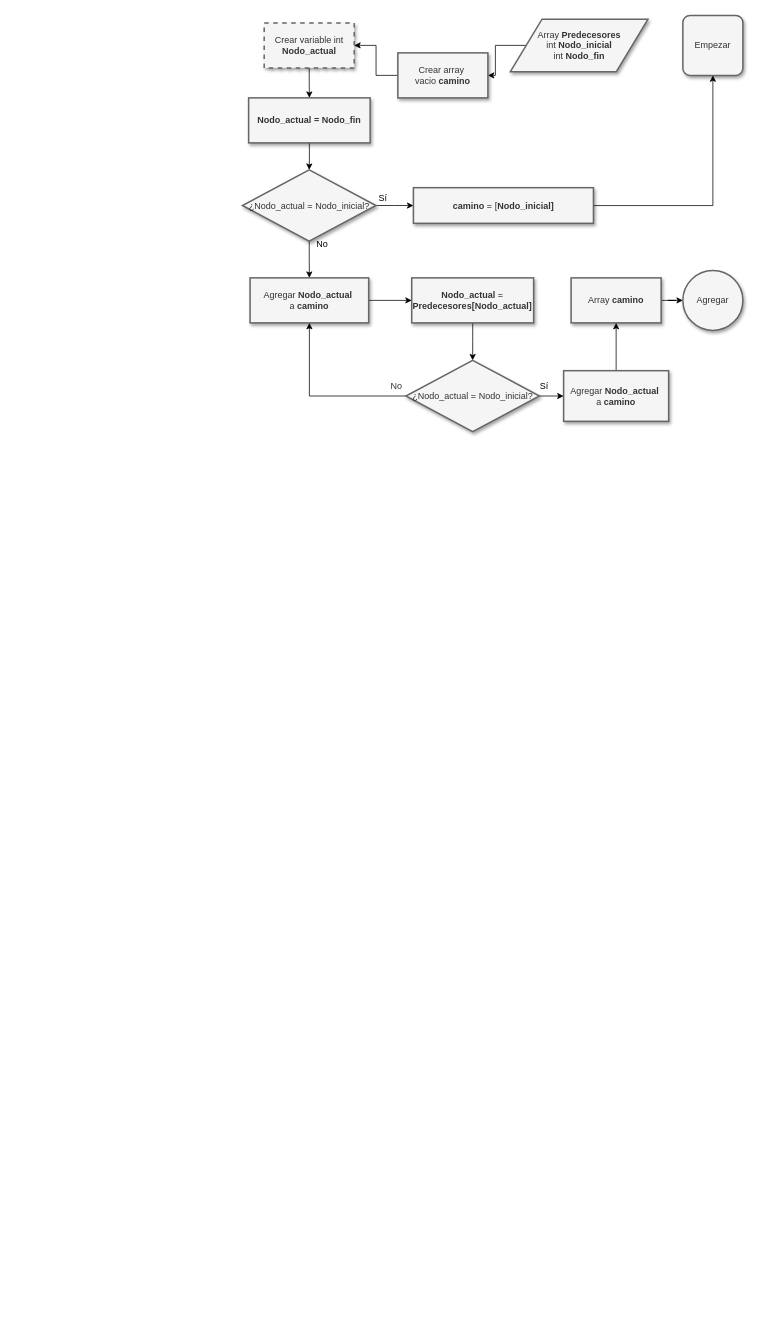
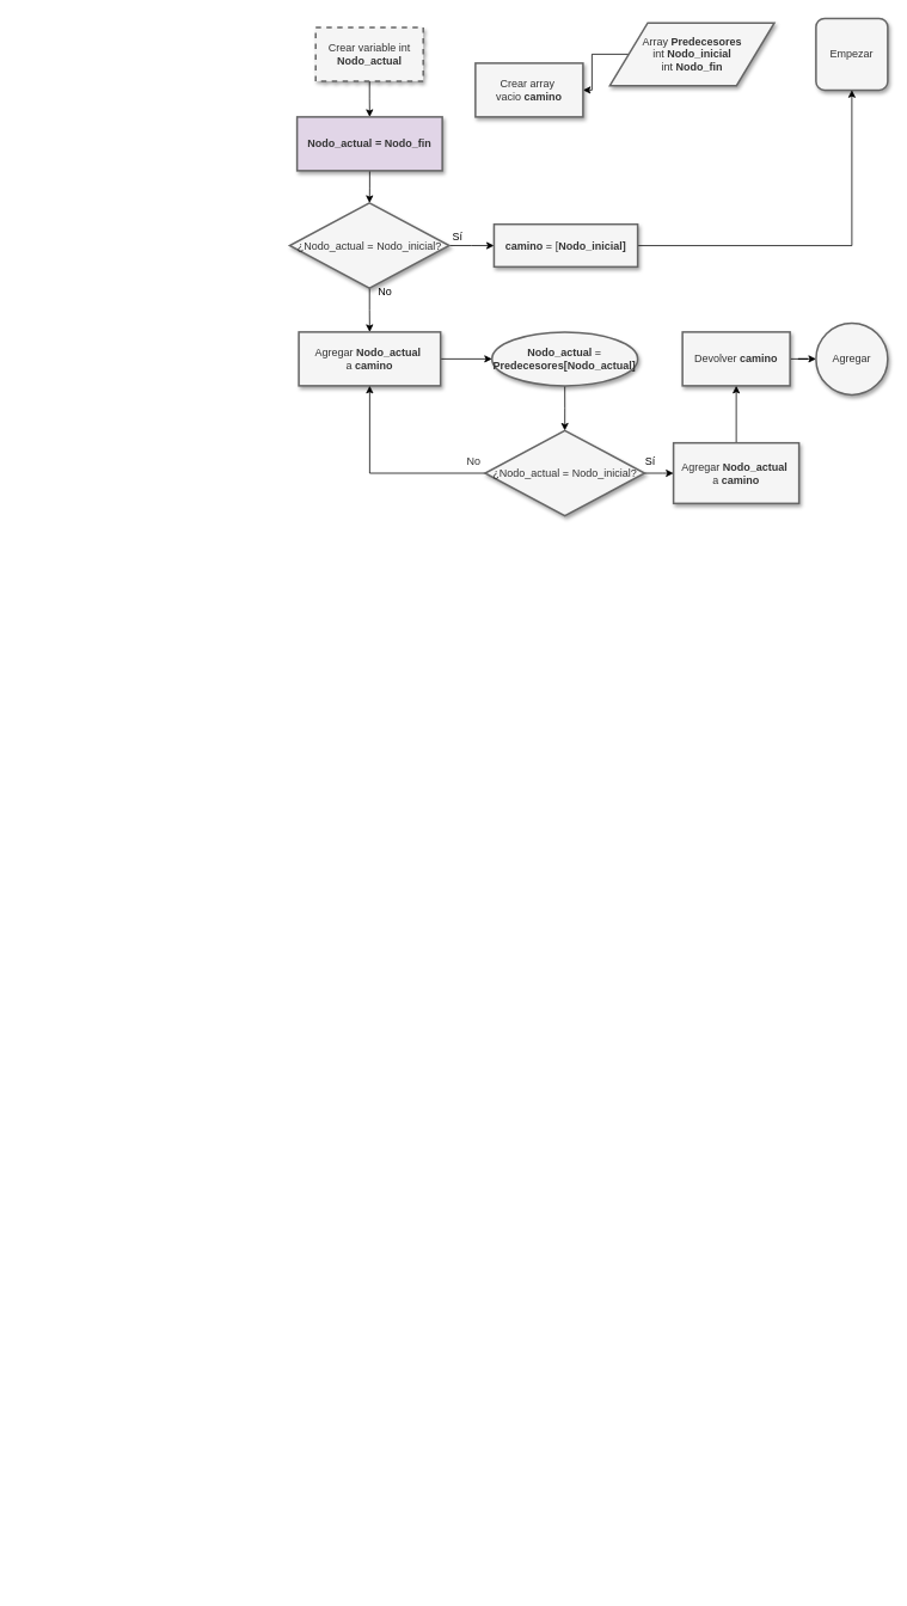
- <mxCell id="6" value="" style="edgeStyle=orthogonalEdgeStyle;rounded=0;orthogonalLoop=1;jettySize=auto;html=1;" parent="1" source="7" target="9" edge="1"><mxGeometry relative="1" as="geometry" /></mxCell>
- <mxCell id="11" value="&lt;b&gt;Nodo_actual&amp;nbsp;&lt;/b&gt;&lt;b style=&quot;background-color: initial;&quot;&gt;=&amp;nbsp;&lt;/b&gt;&lt;b style=&quot;background-color: initial;&quot;&gt;Nodo_fin&lt;/b&gt;" style="whiteSpace=wrap;html=1;fillColor=#f5f5f5;strokeColor=#666666;fontColor=#333333;strokeWidth=2;rounded=0;arcSize=12;labelBackgroundColor=none;comic=0;shadow=1;jiggle=1;shadowOpacity=35;fontStyle=0" parent="1" vertex="1"><mxGeometry x="331" y="130" width="162" height="60" as="geometry" /></mxCell>
+ <mxCell id="11" value="&lt;b&gt;Nodo_actual&amp;nbsp;&lt;/b&gt;&lt;b style=&quot;background-color: initial;&quot;&gt;=&amp;nbsp;&lt;/b&gt;&lt;b style=&quot;background-color: initial;&quot;&gt;Nodo_fin&lt;/b&gt;" style="whiteSpace=wrap;html=1;fillColor=#e1d5e7;strokeColor=#666666;fontColor=#333333;strokeWidth=2;rounded=0;arcSize=12;labelBackgroundColor=none;comic=0;shadow=1;jiggle=1;shadowOpacity=35;fontStyle=0;" parent="1" vertex="1"><mxGeometry x="331" y="130" width="162" height="60" as="geometry" /></mxCell>
- <mxCell id="17" value="&lt;b&gt;camino&lt;/b&gt; = [&lt;b&gt;Nodo_inicial]&lt;/b&gt;" style="whiteSpace=wrap;html=1;fillColor=#f5f5f5;strokeColor=#666666;fontColor=#333333;strokeWidth=2;rounded=0;arcSize=12;labelBackgroundColor=none;comic=0;shadow=1;jiggle=1;shadowOpacity=35;fontStyle=0;" parent="1" vertex="1"><mxGeometry x="550.76" y="249.75" width="240" height="47.5" as="geometry" /></mxCell>
+ <mxCell id="17" value="&lt;b&gt;camino&lt;/b&gt; = [&lt;b&gt;Nodo_inicial]&lt;/b&gt;" style="whiteSpace=wrap;html=1;fillColor=#f5f5f5;strokeColor=#666666;fontColor=#333333;strokeWidth=2;rounded=0;arcSize=12;labelBackgroundColor=none;comic=0;shadow=1;jiggle=1;shadowOpacity=35;fontStyle=0;" parent="1" vertex="1"><mxGeometry x="550.76" y="249.75" width="160.24" height="47.5" as="geometry" /></mxCell>
- <mxCell id="24" value="&lt;b style=&quot;forced-color-adjust: none; color: rgb(51, 51, 51); font-family: Helvetica; font-size: 12px; font-style: normal; font-variant-ligatures: normal; font-variant-caps: normal; letter-spacing: normal; orphans: 2; text-align: center; text-indent: 0px; text-transform: none; widows: 2; word-spacing: 0px; -webkit-text-stroke-width: 0px; white-space: normal; background-color: initial; text-decoration-thickness: initial; text-decoration-style: initial; text-decoration-color: initial;&quot;&gt;Nodo_actual &lt;/b&gt;&lt;span style=&quot;forced-color-adjust: none; color: rgb(51, 51, 51); font-family: Helvetica; font-size: 12px; font-style: normal; font-variant-ligatures: normal; font-variant-caps: normal; letter-spacing: normal; orphans: 2; text-align: center; text-indent: 0px; text-transform: none; widows: 2; word-spacing: 0px; -webkit-text-stroke-width: 0px; white-space: normal; background-color: initial; text-decoration-thickness: initial; text-decoration-style: initial; text-decoration-color: initial;&quot;&gt;=&lt;/span&gt;&lt;b style=&quot;forced-color-adjust: none; color: rgb(51, 51, 51); font-family: Helvetica; font-size: 12px; font-style: normal; font-variant-ligatures: normal; font-variant-caps: normal; letter-spacing: normal; orphans: 2; text-align: center; text-indent: 0px; text-transform: none; widows: 2; word-spacing: 0px; -webkit-text-stroke-width: 0px; white-space: normal; background-color: initial; text-decoration-thickness: initial; text-decoration-style: initial; text-decoration-color: initial;&quot;&gt; Predecesores[&lt;b&gt;Nodo_actual&lt;/b&gt;]&lt;/b&gt;" style="whiteSpace=wrap;html=1;fillColor=#f5f5f5;strokeColor=#666666;fontColor=#333333;strokeWidth=2;rounded=0;arcSize=12;labelBackgroundColor=none;comic=0;shadow=1;jiggle=1;shadowOpacity=35;fontStyle=0;align=center;verticalAlign=middle;fontFamily=Helvetica;fontSize=12;" parent="1" vertex="1"><mxGeometry x="548.47" y="370" width="162.53" height="60" as="geometry" /></mxCell>
+ <mxCell id="24" value="&lt;b style=&quot;forced-color-adjust: none; color: rgb(51, 51, 51); font-family: Helvetica; font-size: 12px; font-style: normal; font-variant-ligatures: normal; font-variant-caps: normal; letter-spacing: normal; orphans: 2; text-align: center; text-indent: 0px; text-transform: none; widows: 2; word-spacing: 0px; -webkit-text-stroke-width: 0px; white-space: normal; background-color: initial; text-decoration-thickness: initial; text-decoration-style: initial; text-decoration-color: initial;&quot;&gt;Nodo_actual &lt;/b&gt;&lt;span style=&quot;forced-color-adjust: none; color: rgb(51, 51, 51); font-family: Helvetica; font-size: 12px; font-style: normal; font-variant-ligatures: normal; font-variant-caps: normal; letter-spacing: normal; orphans: 2; text-align: center; text-indent: 0px; text-transform: none; widows: 2; word-spacing: 0px; -webkit-text-stroke-width: 0px; white-space: normal; background-color: initial; text-decoration-thickness: initial; text-decoration-style: initial; text-decoration-color: initial;&quot;&gt;=&lt;/span&gt;&lt;b style=&quot;forced-color-adjust: none; color: rgb(51, 51, 51); font-family: Helvetica; font-size: 12px; font-style: normal; font-variant-ligatures: normal; font-variant-caps: normal; letter-spacing: normal; orphans: 2; text-align: center; text-indent: 0px; text-transform: none; widows: 2; word-spacing: 0px; -webkit-text-stroke-width: 0px; white-space: normal; background-color: initial; text-decoration-thickness: initial; text-decoration-style: initial; text-decoration-color: initial;&quot;&gt; Predecesores[&lt;b&gt;Nodo_actual&lt;/b&gt;]&lt;/b&gt;" style="ellipse;whiteSpace=wrap;html=1;fillColor=#f5f5f5;strokeColor=#666666;fontColor=#333333;strokeWidth=2;arcSize=12;labelBackgroundColor=none;comic=0;shadow=1;jiggle=1;shadowOpacity=35;fontStyle=0;align=center;verticalAlign=middle;fontFamily=Helvetica;fontSize=12;" parent="1" vertex="1"><mxGeometry x="548.47" y="370" width="162.53" height="60" as="geometry" /></mxCell>
- <mxCell id="20" value="Array &lt;b&gt;camino&lt;/b&gt;" style="whiteSpace=wrap;html=1;fillColor=#f5f5f5;strokeColor=#666666;fontColor=#333333;strokeWidth=2;rounded=0;arcSize=12;labelBackgroundColor=none;comic=0;shadow=1;jiggle=1;shadowOpacity=35;fontStyle=0;" parent="1" vertex="1"><mxGeometry x="761" y="370" width="120" height="60" as="geometry" /></mxCell>
+ <mxCell id="20" value="Devolver &lt;b&gt;camino&lt;/b&gt;" style="whiteSpace=wrap;html=1;fillColor=#f5f5f5;strokeColor=#666666;fontColor=#333333;strokeWidth=2;rounded=0;arcSize=12;labelBackgroundColor=none;comic=0;shadow=1;jiggle=1;shadowOpacity=35;fontStyle=0;" parent="1" vertex="1"><mxGeometry x="761" y="370" width="120" height="60" as="geometry" /></mxCell>
